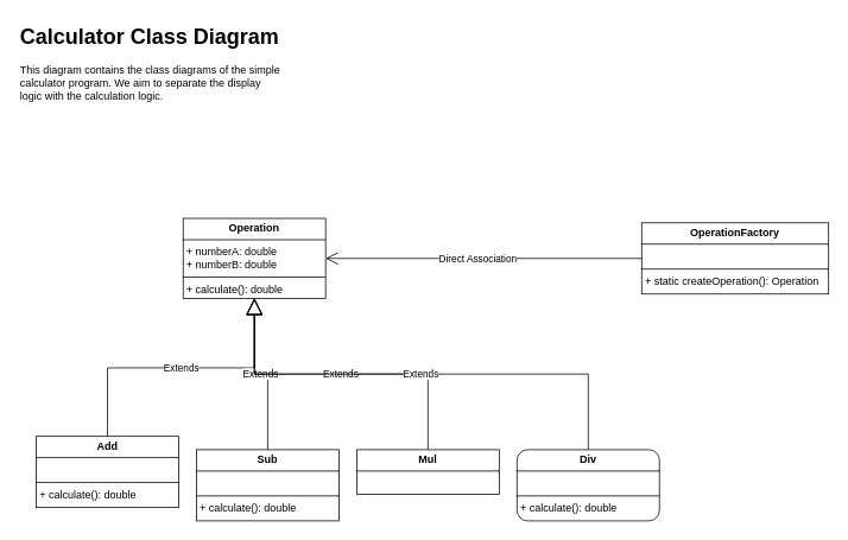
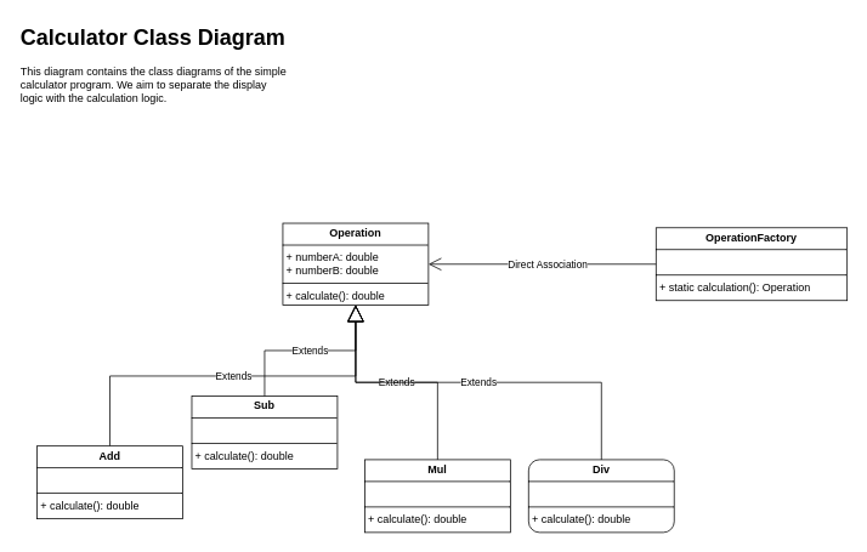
- <mxCell id="12" value="&lt;p style=&quot;margin:0px;margin-top:4px;text-align:center;&quot;&gt;&lt;b&gt;OperationFactory&lt;/b&gt;&lt;/p&gt;&lt;hr size=&quot;1&quot; style=&quot;border-style:solid;&quot;&gt;&lt;p style=&quot;margin:0px;margin-left:4px;&quot;&gt;&lt;br&gt;&lt;/p&gt;&lt;hr size=&quot;1&quot; style=&quot;border-style:solid;&quot;&gt;&lt;p style=&quot;margin:0px;margin-left:4px;&quot;&gt;+ static createOperation(): Operation&lt;/p&gt;" style="verticalAlign=top;align=left;overflow=fill;html=1;whiteSpace=wrap;" parent="1" vertex="1"><mxGeometry x="720" y="250" width="210" height="80" as="geometry" /></mxCell>
+ <mxCell id="12" value="&lt;p style=&quot;margin:0px;margin-top:4px;text-align:center;&quot;&gt;&lt;b&gt;OperationFactory&lt;/b&gt;&lt;/p&gt;&lt;hr size=&quot;1&quot; style=&quot;border-style:solid;&quot;&gt;&lt;p style=&quot;margin:0px;margin-left:4px;&quot;&gt;&lt;br&gt;&lt;/p&gt;&lt;hr size=&quot;1&quot; style=&quot;border-style:solid;&quot;&gt;&lt;p style=&quot;margin:0px;margin-left:4px;&quot;&gt;+ static calculation(): Operation&lt;/p&gt;" style="verticalAlign=top;align=left;overflow=fill;html=1;whiteSpace=wrap;" parent="1" vertex="1"><mxGeometry x="720" y="250" width="210" height="80" as="geometry" /></mxCell>
- <mxCell id="3" value="&lt;p style=&quot;margin:0px;margin-top:4px;text-align:center;&quot;&gt;&lt;b&gt;Operation&lt;/b&gt;&lt;/p&gt;&lt;hr size=&quot;1&quot; style=&quot;border-style:solid;&quot;&gt;&lt;p style=&quot;margin:0px;margin-left:4px;&quot;&gt;+ numberA: double&lt;/p&gt;&lt;p style=&quot;margin:0px;margin-left:4px;&quot;&gt;+ numberB: double&lt;/p&gt;&lt;hr size=&quot;1&quot; style=&quot;border-style:solid;&quot;&gt;&lt;p style=&quot;margin:0px;margin-left:4px;&quot;&gt;+ calculate(): double&lt;/p&gt;" style="verticalAlign=top;align=left;overflow=fill;html=1;whiteSpace=wrap;" parent="1" vertex="1"><mxGeometry x="205" y="245" width="160" height="90" as="geometry" /></mxCell>
+ <mxCell id="3" value="&lt;p style=&quot;margin:0px;margin-top:4px;text-align:center;&quot;&gt;&lt;b&gt;Operation&lt;/b&gt;&lt;/p&gt;&lt;hr size=&quot;1&quot; style=&quot;border-style:solid;&quot;&gt;&lt;p style=&quot;margin:0px;margin-left:4px;&quot;&gt;+ numberA: double&lt;/p&gt;&lt;p style=&quot;margin:0px;margin-left:4px;&quot;&gt;+ numberB: double&lt;/p&gt;&lt;hr size=&quot;1&quot; style=&quot;border-style:solid;&quot;&gt;&lt;p style=&quot;margin:0px;margin-left:4px;&quot;&gt;+ calculate(): double&lt;/p&gt;" style="verticalAlign=top;align=left;overflow=fill;html=1;whiteSpace=wrap;" parent="1" vertex="1"><mxGeometry x="310" y="245" width="160" height="90" as="geometry" /></mxCell>
- <mxCell id="7" value="&lt;p style=&quot;margin:0px;margin-top:4px;text-align:center;&quot;&gt;&lt;b&gt;Mul&lt;/b&gt;&lt;/p&gt;&lt;hr size=&quot;1&quot; style=&quot;border-style:solid;&quot;&gt;&lt;p style=&quot;margin:0px;margin-left:4px;&quot;&gt;&lt;br&gt;&lt;/p&gt;&lt;hr size=&quot;1&quot; style=&quot;border-style:solid;&quot;&gt;&lt;p style=&quot;margin:0px;margin-left:4px;&quot;&gt;+ calculate(): double&lt;/p&gt;" style="verticalAlign=top;align=left;overflow=fill;html=1;whiteSpace=wrap;" parent="1" vertex="1"><mxGeometry x="400" y="505" width="160" height="50" as="geometry" /></mxCell>
+ <mxCell id="7" value="&lt;p style=&quot;margin:0px;margin-top:4px;text-align:center;&quot;&gt;&lt;b&gt;Mul&lt;/b&gt;&lt;/p&gt;&lt;hr size=&quot;1&quot; style=&quot;border-style:solid;&quot;&gt;&lt;p style=&quot;margin:0px;margin-left:4px;&quot;&gt;&lt;br&gt;&lt;/p&gt;&lt;hr size=&quot;1&quot; style=&quot;border-style:solid;&quot;&gt;&lt;p style=&quot;margin:0px;margin-left:4px;&quot;&gt;+ calculate(): double&lt;/p&gt;" style="verticalAlign=top;align=left;overflow=fill;html=1;whiteSpace=wrap;" parent="1" vertex="1"><mxGeometry x="400" y="505" width="160" height="80" as="geometry" /></mxCell>
- <mxCell id="6" value="&lt;p style=&quot;margin:0px;margin-top:4px;text-align:center;&quot;&gt;&lt;b&gt;Sub&lt;/b&gt;&lt;/p&gt;&lt;hr size=&quot;1&quot; style=&quot;border-style:solid;&quot;&gt;&lt;p style=&quot;margin:0px;margin-left:4px;&quot;&gt;&lt;br&gt;&lt;/p&gt;&lt;hr size=&quot;1&quot; style=&quot;border-style:solid;&quot;&gt;&lt;p style=&quot;margin:0px;margin-left:4px;&quot;&gt;+ calculate(): double&lt;/p&gt;" style="verticalAlign=top;align=left;overflow=fill;html=1;whiteSpace=wrap;" parent="1" vertex="1"><mxGeometry x="220" y="505" width="160" height="80" as="geometry" /></mxCell>
+ <mxCell id="6" value="&lt;p style=&quot;margin:0px;margin-top:4px;text-align:center;&quot;&gt;&lt;b&gt;Sub&lt;/b&gt;&lt;/p&gt;&lt;hr size=&quot;1&quot; style=&quot;border-style:solid;&quot;&gt;&lt;p style=&quot;margin:0px;margin-left:4px;&quot;&gt;&lt;br&gt;&lt;/p&gt;&lt;hr size=&quot;1&quot; style=&quot;border-style:solid;&quot;&gt;&lt;p style=&quot;margin:0px;margin-left:4px;&quot;&gt;+ calculate(): double&lt;/p&gt;" style="verticalAlign=top;align=left;overflow=fill;html=1;whiteSpace=wrap;" parent="1" vertex="1"><mxGeometry x="210" y="435" width="160" height="80" as="geometry" /></mxCell>
